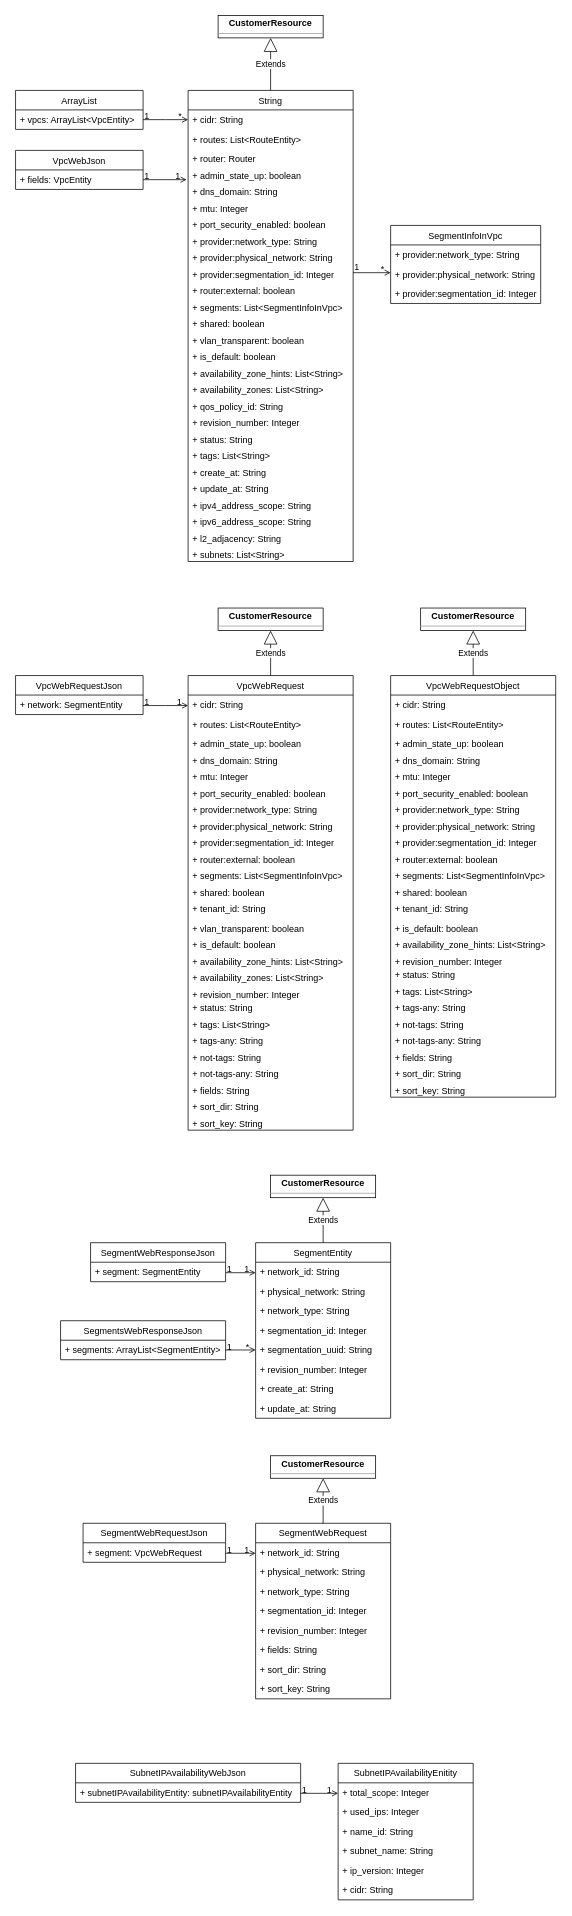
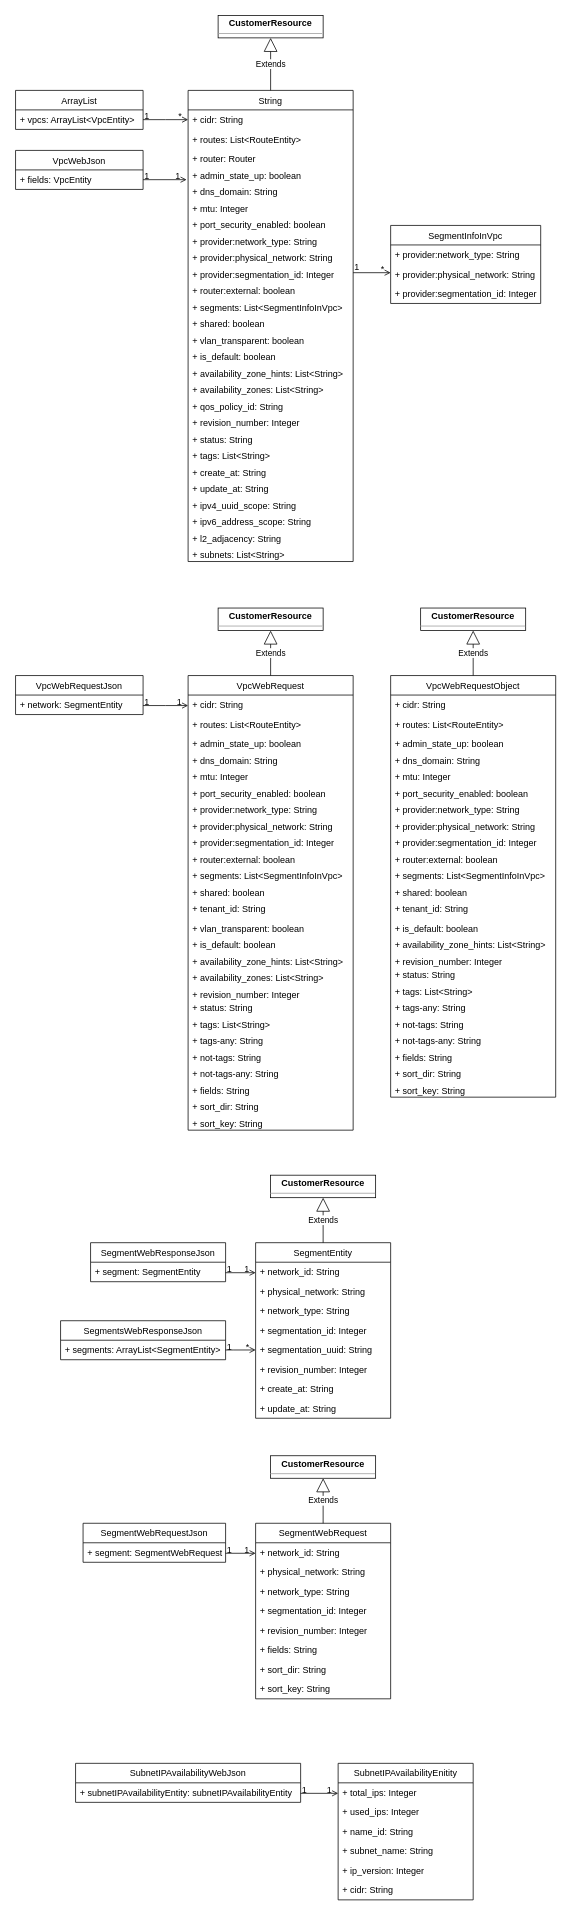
- <mxCell id="26" value="+ ipv4_address_scope: String&#10;" style="text;strokeColor=none;fillColor=none;align=left;verticalAlign=top;spacingLeft=4;spacingRight=4;overflow=hidden;rotatable=0;points=[[0,0.5],[1,0.5]];portConstraint=eastwest;" vertex="1" parent="2"><mxGeometry y="540" width="220" height="22" as="geometry" /></mxCell>
+ <mxCell id="26" value="+ ipv4_uuid_scope: String&#10;" style="text;strokeColor=none;fillColor=none;align=left;verticalAlign=top;spacingLeft=4;spacingRight=4;overflow=hidden;rotatable=0;points=[[0,0.5],[1,0.5]];portConstraint=eastwest;" vertex="1" parent="2"><mxGeometry y="540" width="220" height="22" as="geometry" /></mxCell>
- <mxCell id="138" value="+ segment: VpcWebRequest" style="text;strokeColor=none;fillColor=none;align=left;verticalAlign=top;spacingLeft=4;spacingRight=4;overflow=hidden;rotatable=0;points=[[0,0.5],[1,0.5]];portConstraint=eastwest;" vertex="1" parent="137"><mxGeometry y="26" width="190" height="26" as="geometry" /></mxCell>
+ <mxCell id="138" value="+ segment: SegmentWebRequest" style="text;strokeColor=none;fillColor=none;align=left;verticalAlign=top;spacingLeft=4;spacingRight=4;overflow=hidden;rotatable=0;points=[[0,0.5],[1,0.5]];portConstraint=eastwest;" vertex="1" parent="137"><mxGeometry y="26" width="190" height="26" as="geometry" /></mxCell>
- <mxCell id="148" value="+ total_scope: Integer" style="text;strokeColor=none;fillColor=none;align=left;verticalAlign=top;spacingLeft=4;spacingRight=4;overflow=hidden;rotatable=0;points=[[0,0.5],[1,0.5]];portConstraint=eastwest;" vertex="1" parent="147"><mxGeometry y="26" width="180" height="26" as="geometry" /></mxCell>
+ <mxCell id="148" value="+ total_ips: Integer" style="text;strokeColor=none;fillColor=none;align=left;verticalAlign=top;spacingLeft=4;spacingRight=4;overflow=hidden;rotatable=0;points=[[0,0.5],[1,0.5]];portConstraint=eastwest;" vertex="1" parent="147"><mxGeometry y="26" width="180" height="26" as="geometry" /></mxCell>
